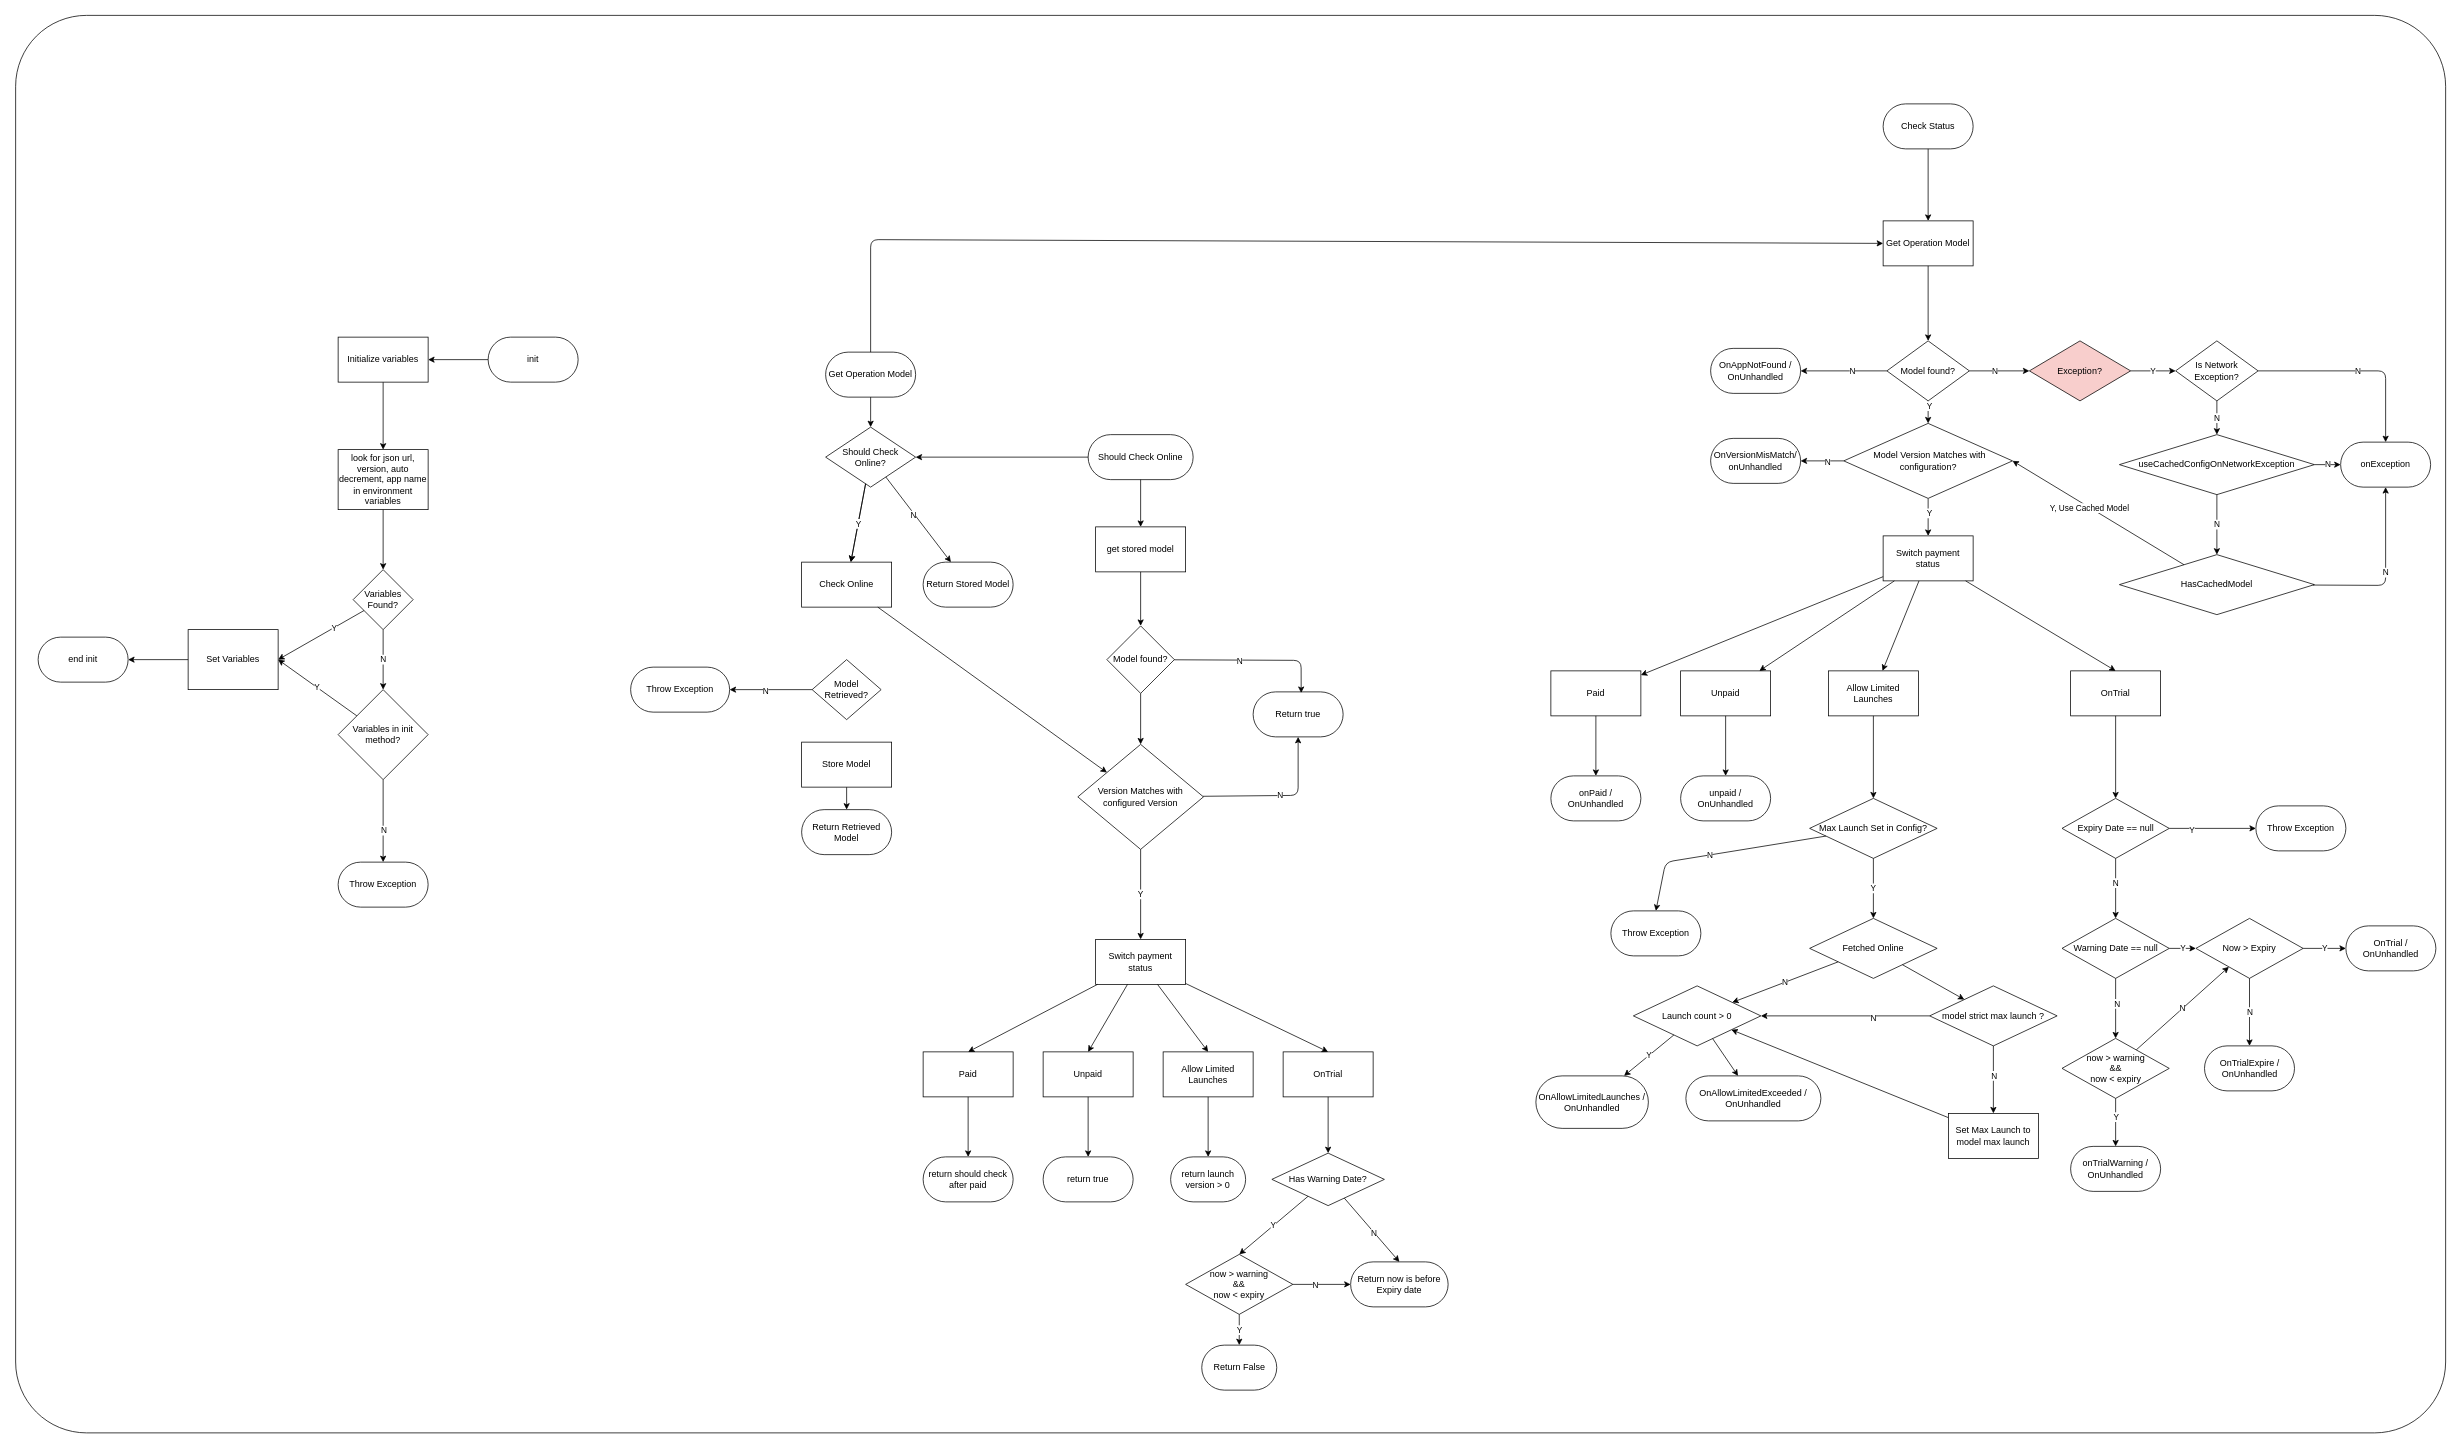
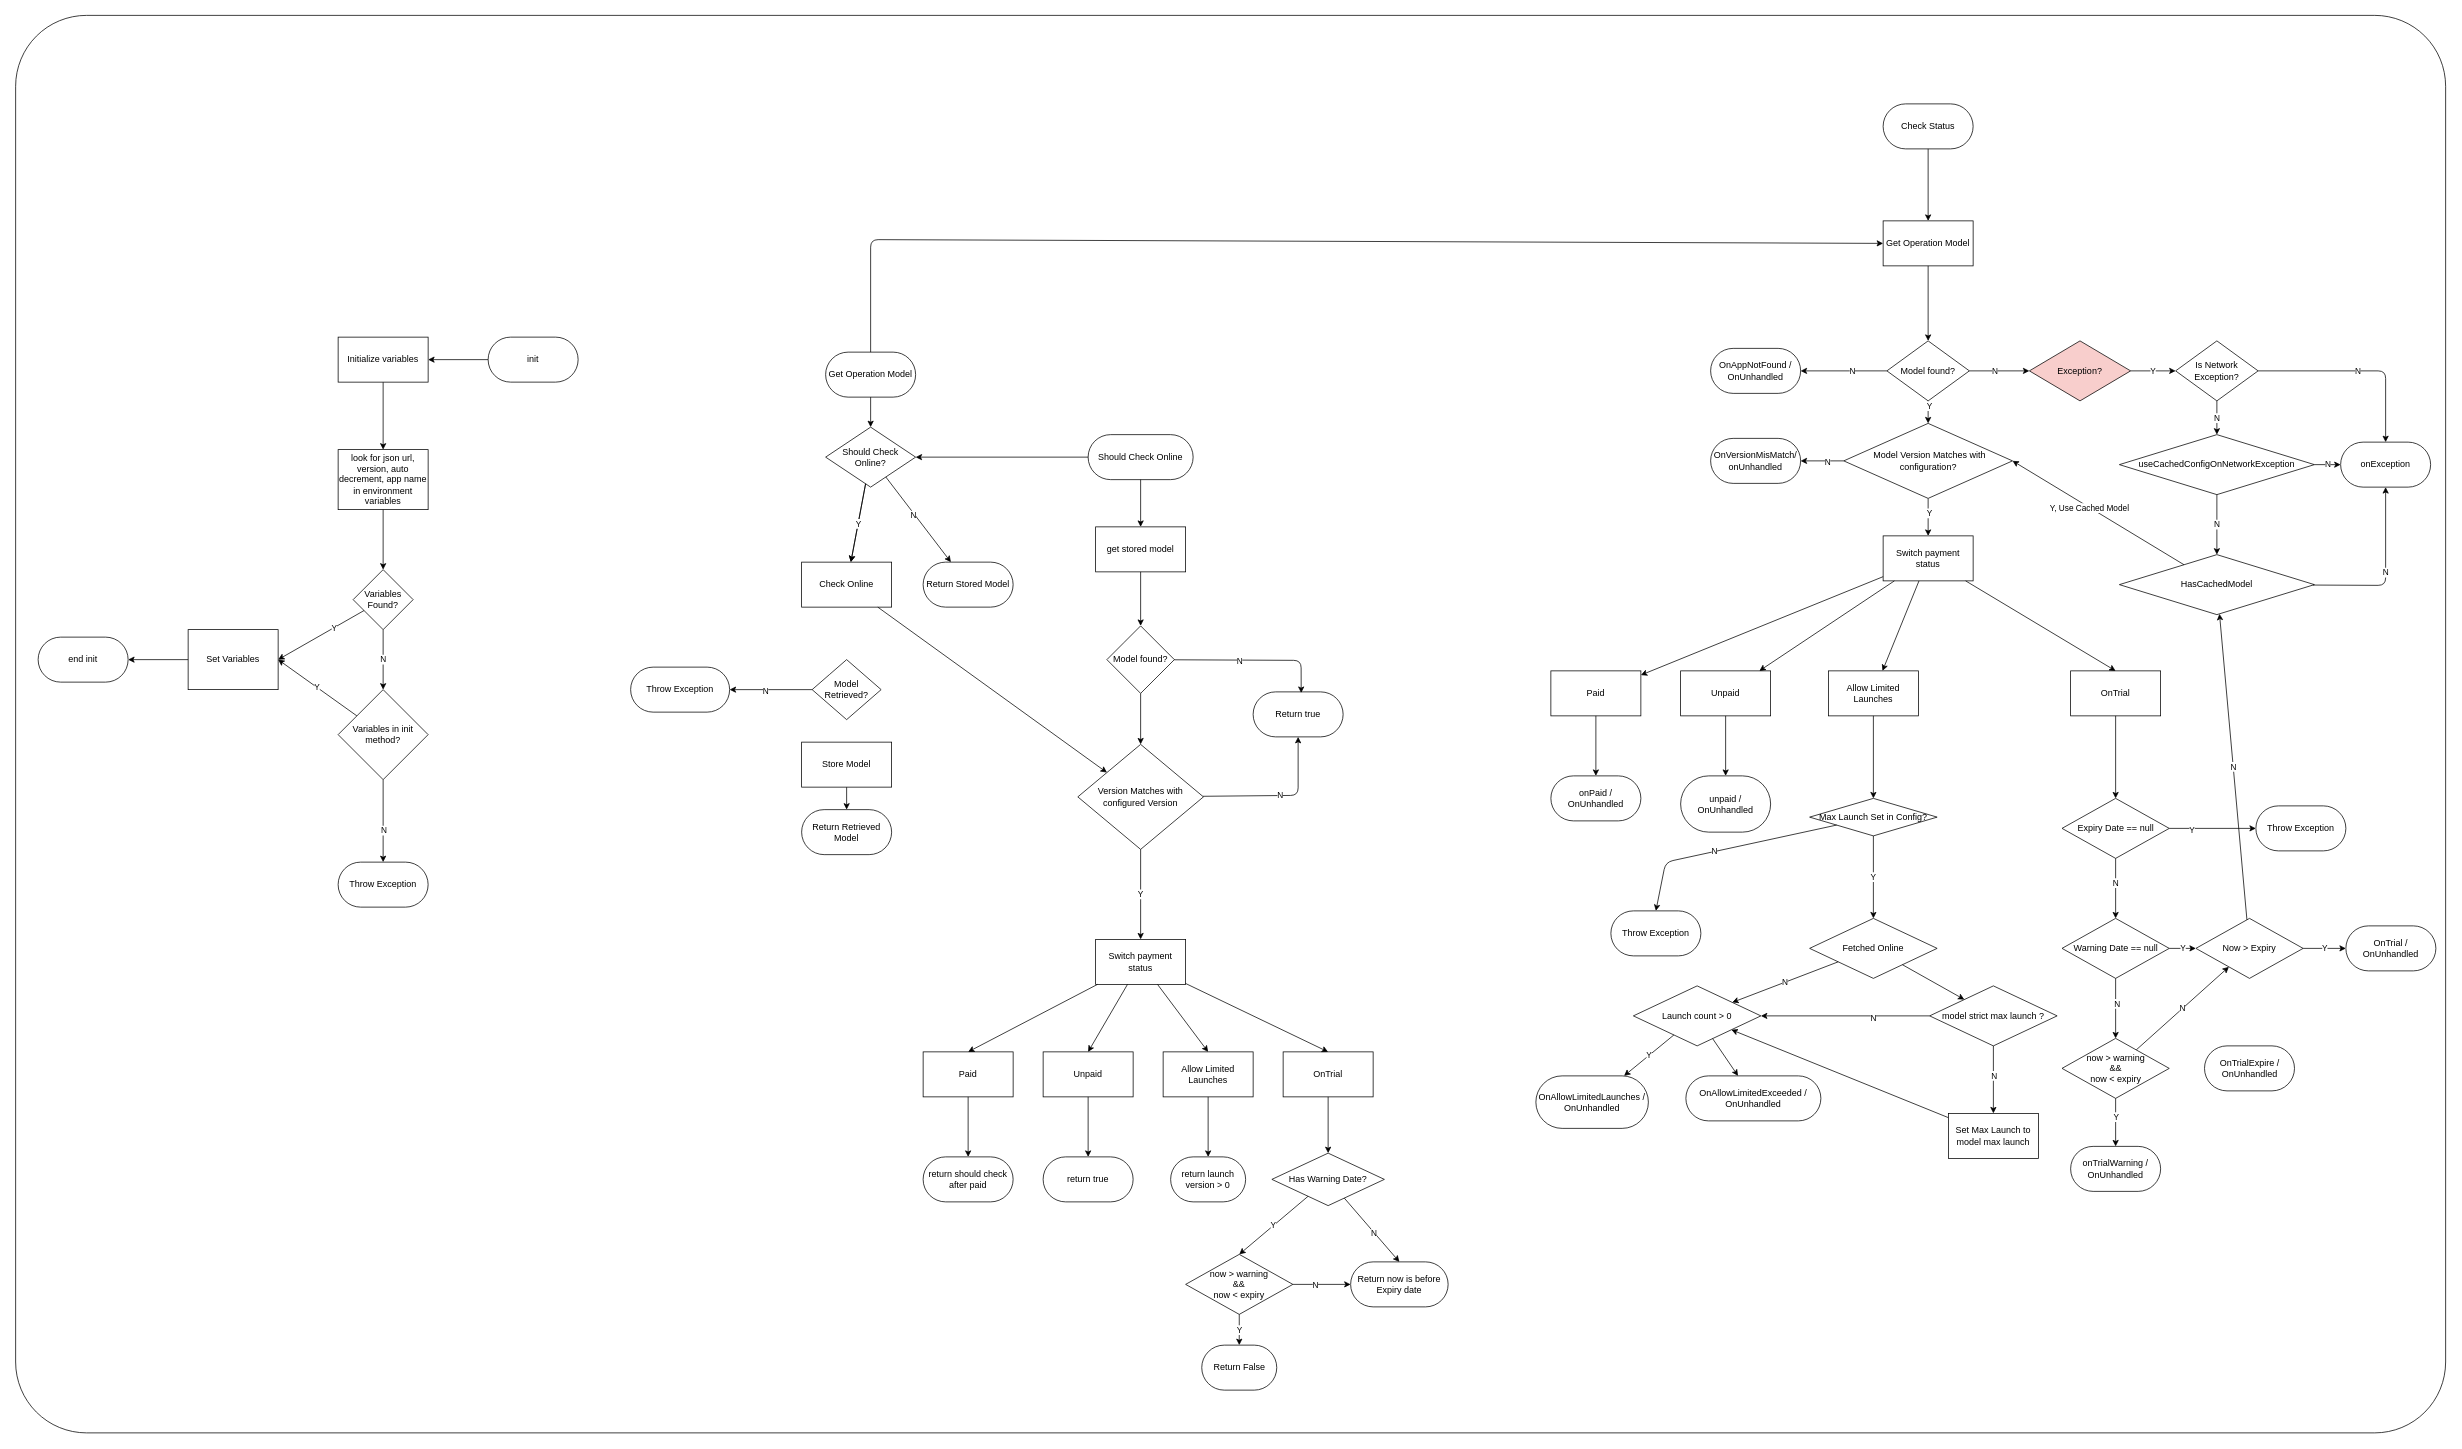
- <mxCell id="93" value="unpaid / OnUnhandled" style="whiteSpace=wrap;html=1;rounded=1;arcSize=50;container=0;" parent="3" vertex="1"><mxGeometry x="2190" y="896" width="120" height="60" as="geometry" /></mxCell>
+ <mxCell id="93" value="unpaid / OnUnhandled" style="whiteSpace=wrap;html=1;rounded=1;arcSize=50;container=0;" parent="3" vertex="1"><mxGeometry x="2190" y="896" width="120" height="75" as="geometry" /></mxCell>
- <mxCell id="95" value="Max Launch Set in Config?" style="rhombus;whiteSpace=wrap;html=1;container=0;" parent="3" vertex="1"><mxGeometry x="2362" y="926" width="170" height="80" as="geometry" /></mxCell>
+ <mxCell id="95" value="Max Launch Set in Config?" style="rhombus;whiteSpace=wrap;html=1;container=0;" parent="3" vertex="1"><mxGeometry x="2362" y="926" width="170" height="50" as="geometry" /></mxCell>
- <mxCell id="137" value="N" style="edgeStyle=none;html=1;" parent="3" source="132" target="136" edge="1"><mxGeometry relative="1" as="geometry" /></mxCell>
+ <mxCell id="137" value="N" style="edgeStyle=none;html=1;" parent="3" source="132" target="160" edge="1"><mxGeometry relative="1" as="geometry" /></mxCell>
